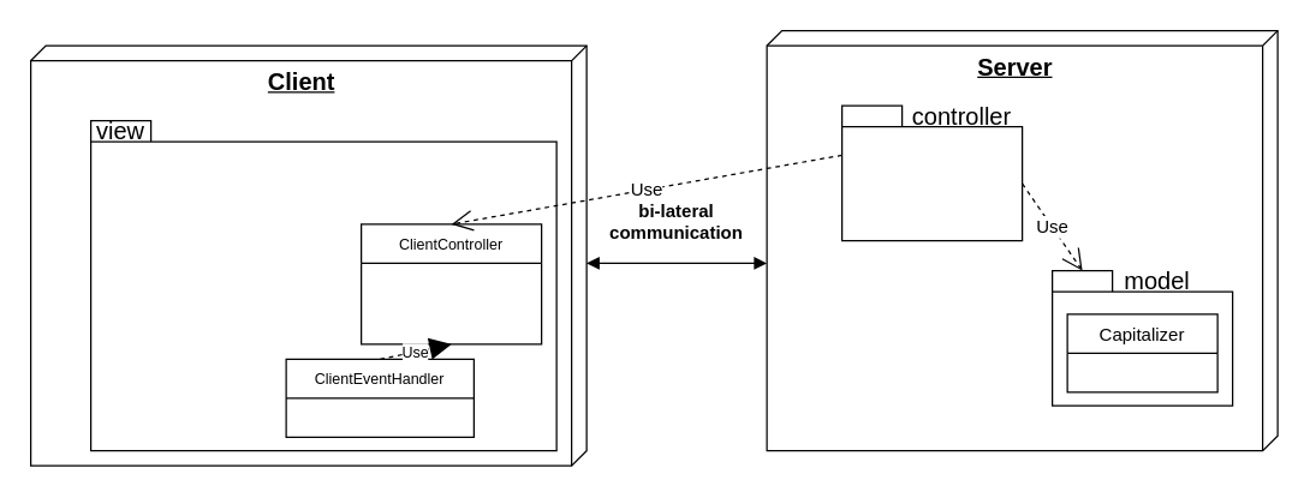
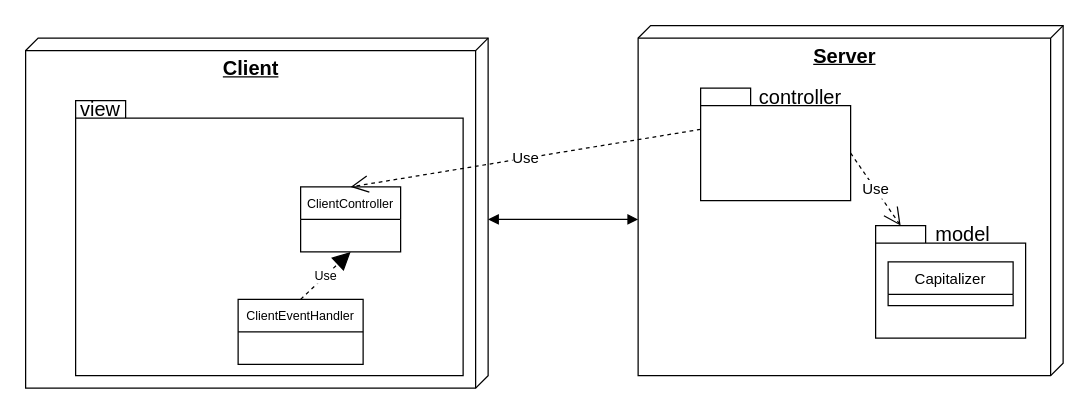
- <mxCell id="13" value="bi-lateral&#10;communication" style="text;align=center;fontStyle=1;verticalAlign=middle;spacingLeft=3;spacingRight=3;strokeColor=none;rotatable=0;points=[[0,0.5],[1,0.5]];portConstraint=eastwest;fontSize=12;" vertex="1" parent="1"><mxGeometry x="410" y="134" width="80" height="26" as="geometry" /></mxCell>
- <mxCell id="16" value="ClientController" style="swimlane;fontStyle=0;childLayout=stackLayout;horizontal=1;startSize=26;fillColor=none;horizontalStack=0;resizeParent=1;resizeParentMax=0;resizeLast=0;collapsible=1;marginBottom=0;fontSize=10;" vertex="1" parent="1"><mxGeometry x="240" y="149" width="120" height="80" as="geometry"><mxRectangle x="180" y="279" width="150" height="30" as="alternateBounds" /></mxGeometry></mxCell>
+ <mxCell id="16" value="ClientController" style="swimlane;fontStyle=0;childLayout=stackLayout;horizontal=1;startSize=26;fillColor=none;horizontalStack=0;resizeParent=1;resizeParentMax=0;resizeLast=0;collapsible=1;marginBottom=0;fontSize=10;" vertex="1" parent="1"><mxGeometry x="240" y="149" width="80" height="52" as="geometry"><mxRectangle x="180" y="279" width="150" height="30" as="alternateBounds" /></mxGeometry></mxCell>
- <mxCell id="12" value="Capitalizer" style="swimlane;fontStyle=0;childLayout=stackLayout;horizontal=1;startSize=26;fillColor=none;horizontalStack=0;resizeParent=1;resizeParentMax=0;resizeLast=0;collapsible=1;marginBottom=0;fontSize=12;" vertex="1" parent="1"><mxGeometry x="710" y="209" width="100" height="52" as="geometry"><mxRectangle x="180" y="279" width="150" height="30" as="alternateBounds" /></mxGeometry></mxCell>
+ <mxCell id="12" value="Capitalizer" style="swimlane;fontStyle=0;childLayout=stackLayout;horizontal=1;startSize=26;fillColor=none;horizontalStack=0;resizeParent=1;resizeParentMax=0;resizeLast=0;collapsible=1;marginBottom=0;fontSize=12;" vertex="1" parent="1"><mxGeometry x="710" y="209" width="100" height="35" as="geometry"><mxRectangle x="180" y="279" width="150" height="30" as="alternateBounds" /></mxGeometry></mxCell>
- <mxCell id="11" value="ClientEventHandler" style="swimlane;fontStyle=0;childLayout=stackLayout;horizontal=1;startSize=26;fillColor=none;horizontalStack=0;resizeParent=1;resizeParentMax=0;resizeLast=0;collapsible=1;marginBottom=0;fontSize=10;" vertex="1" parent="1"><mxGeometry x="190" y="239" width="125" height="52" as="geometry"><mxRectangle x="180" y="279" width="150" height="30" as="alternateBounds" /></mxGeometry></mxCell>
+ <mxCell id="11" value="ClientEventHandler" style="swimlane;fontStyle=0;childLayout=stackLayout;horizontal=1;startSize=26;fillColor=none;horizontalStack=0;resizeParent=1;resizeParentMax=0;resizeLast=0;collapsible=1;marginBottom=0;fontSize=10;" vertex="1" parent="1"><mxGeometry x="190" y="239" width="100" height="52" as="geometry"><mxRectangle x="180" y="279" width="150" height="30" as="alternateBounds" /></mxGeometry></mxCell>
